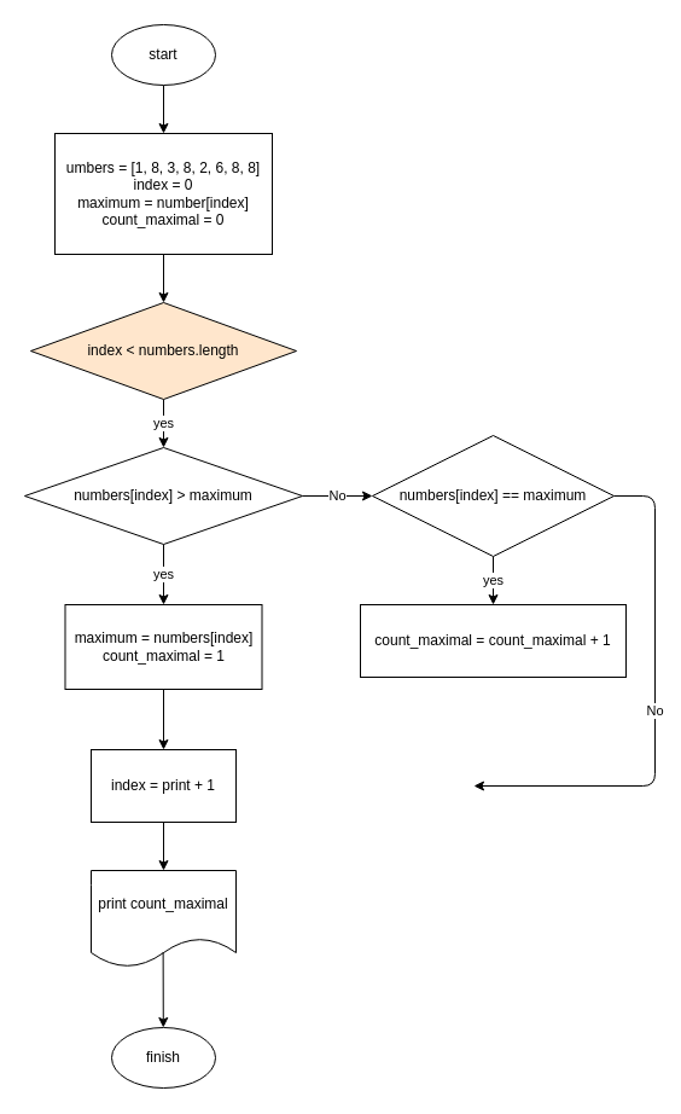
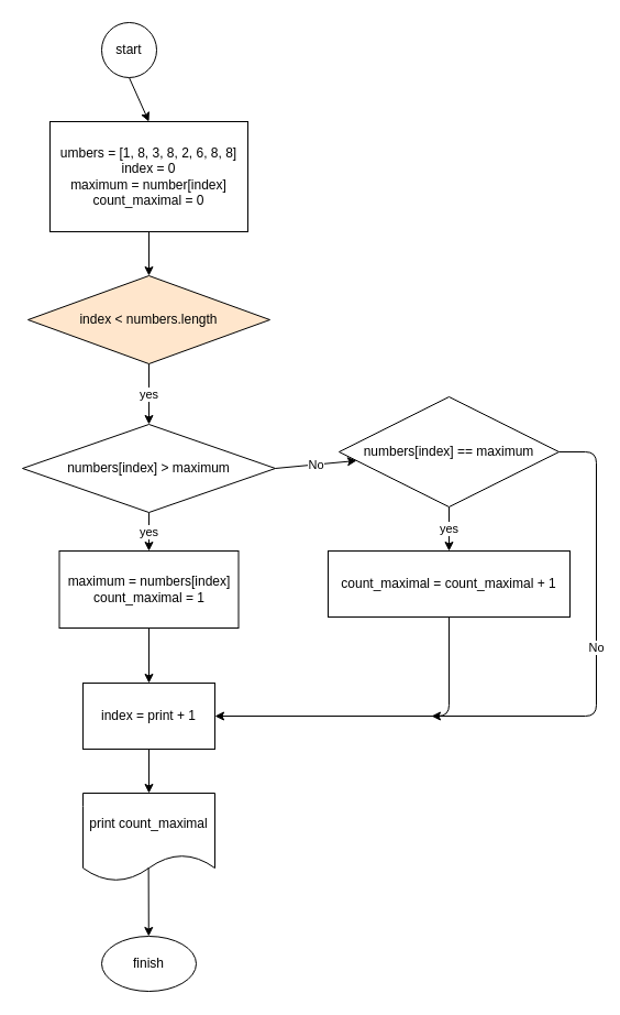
- <mxCell id="3" value="start" style="ellipse;whiteSpace=wrap;html=1;" vertex="1" parent="1"><mxGeometry x="92" y="20" width="86" height="50" as="geometry" /></mxCell>
+ <mxCell id="3" value="start" style="ellipse;whiteSpace=wrap;html=1;" vertex="1" parent="1"><mxGeometry x="92" y="20" width="50" height="50" as="geometry" /></mxCell>
- <mxCell id="10" value="numbers[index] &amp;gt; maximum" style="rhombus;whiteSpace=wrap;html=1;" vertex="1" parent="1"><mxGeometry x="20" y="370" width="230" height="80" as="geometry" /></mxCell>
+ <mxCell id="10" value="numbers[index] &amp;gt; maximum" style="rhombus;whiteSpace=wrap;html=1;" vertex="1" parent="1"><mxGeometry x="20" y="385" width="230" height="80" as="geometry" /></mxCell>
+ <mxCell id="16" style="edgeStyle=none;html=1;exitX=0.5;exitY=1;exitDx=0;exitDy=0;entryX=1;entryY=0.5;entryDx=0;entryDy=0;" edge="1" parent="1" source="17" target="19"><mxGeometry relative="1" as="geometry"><Array as="points"><mxPoint x="408" y="650" /></Array></mxGeometry></mxCell>
